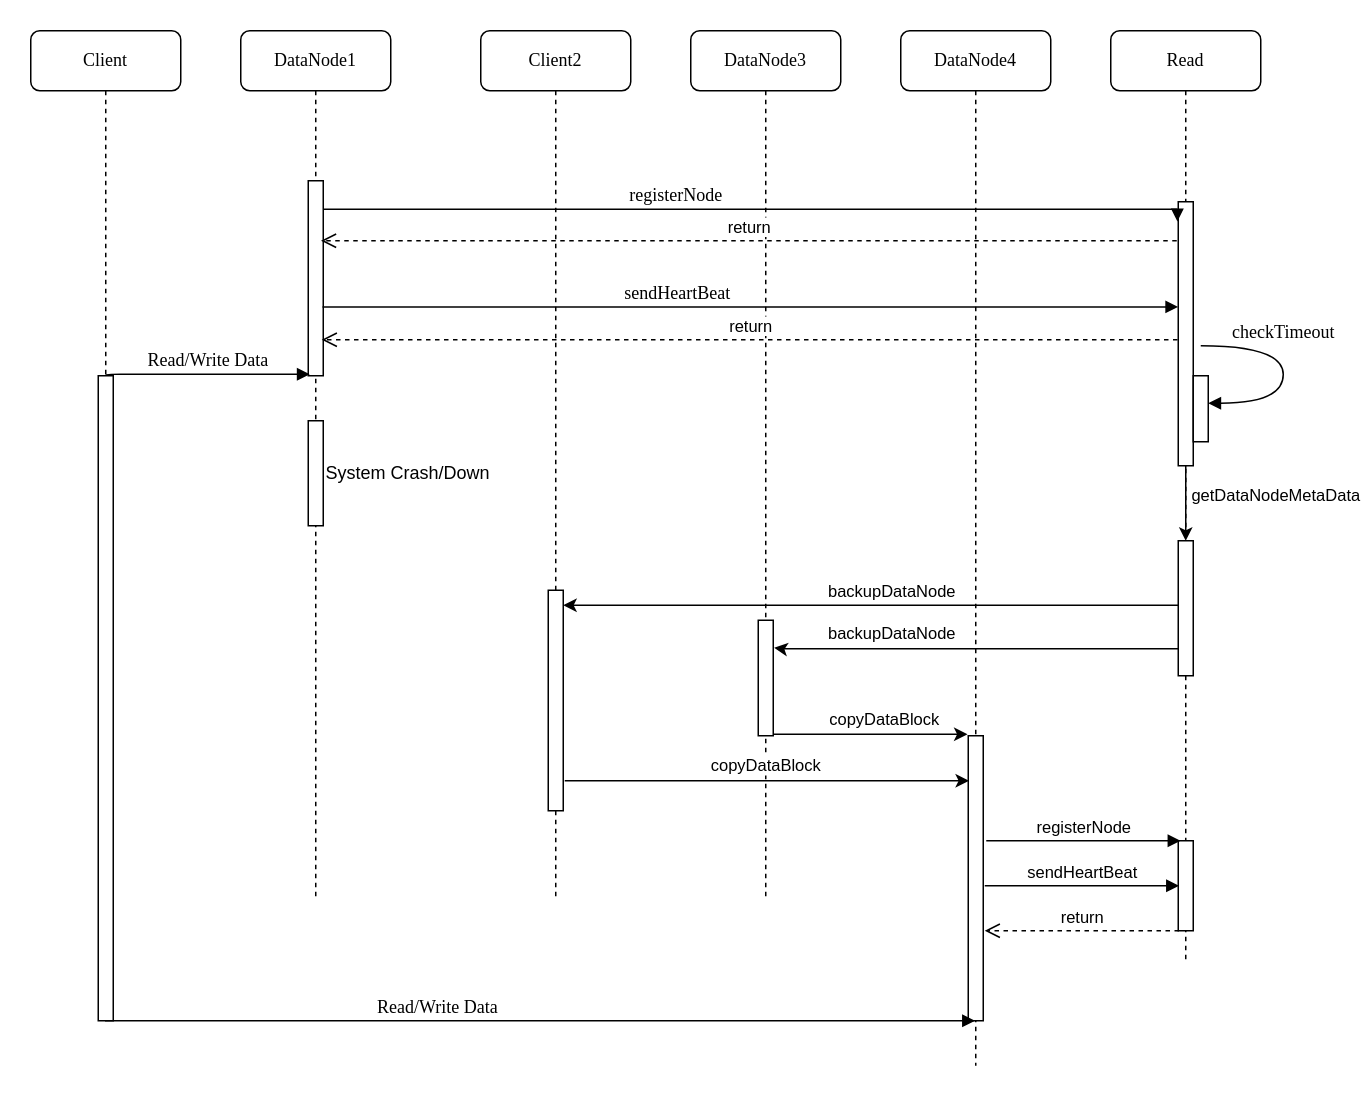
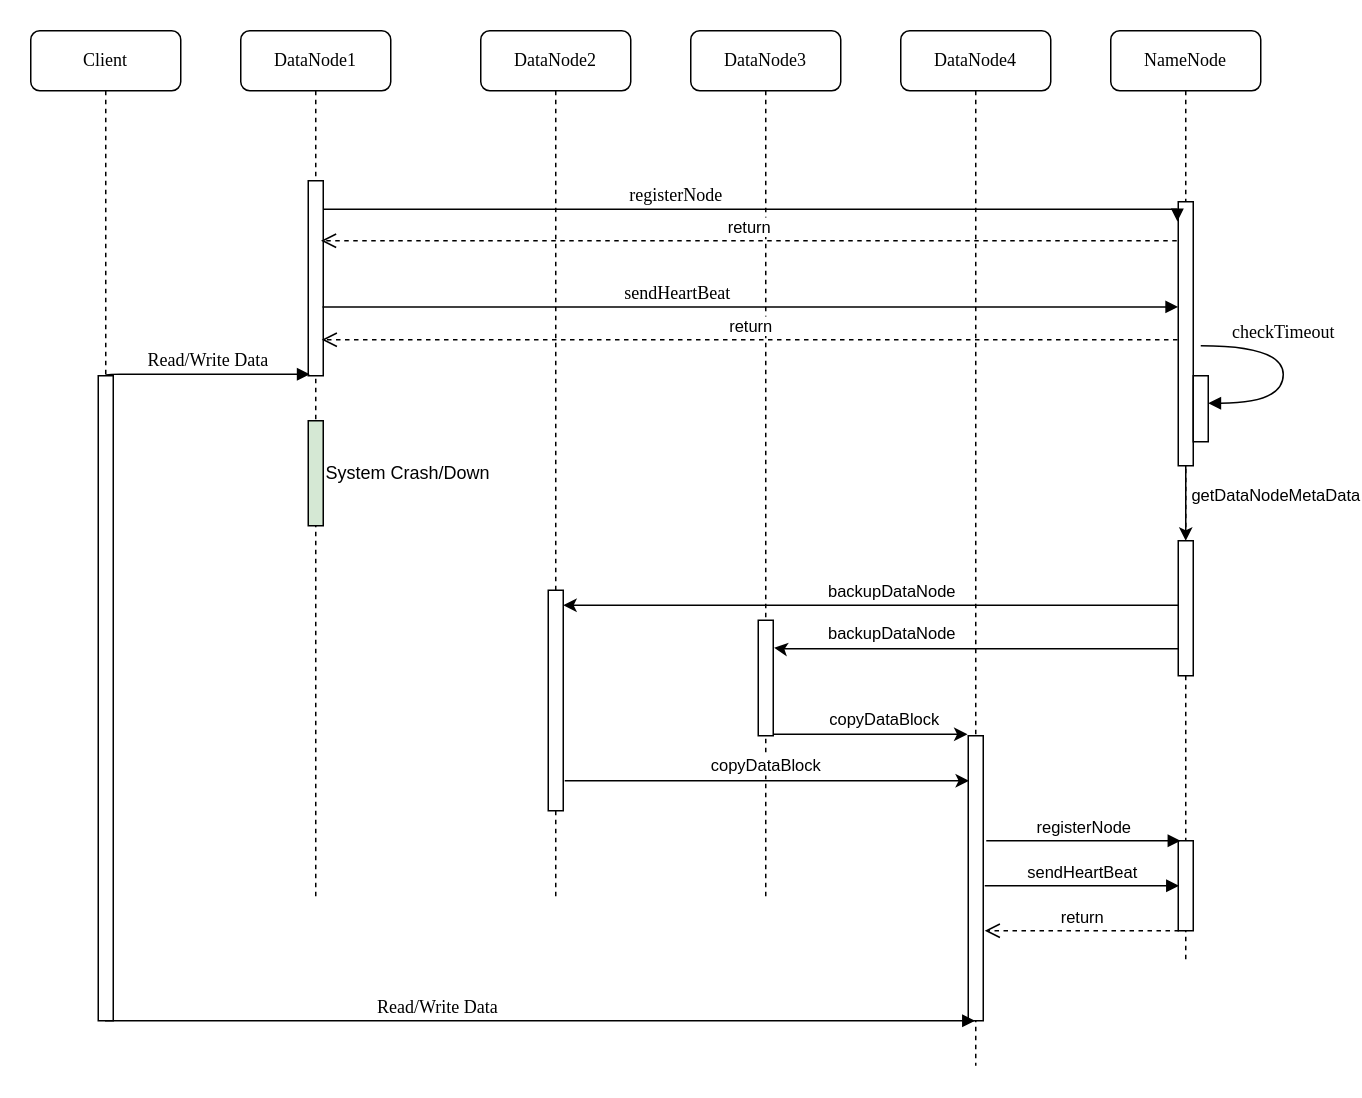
- <mxCell id="5" value="Client2" style="shape=umlLifeline;perimeter=lifelinePerimeter;whiteSpace=wrap;html=1;container=1;collapsible=0;recursiveResize=0;outlineConnect=0;rounded=1;shadow=0;comic=0;labelBackgroundColor=none;strokeWidth=1;fontFamily=Verdana;fontSize=12;align=center;" parent="1" vertex="1"><mxGeometry x="320" y="20" width="100" height="580" as="geometry" /></mxCell>
+ <mxCell id="5" value="DataNode2" style="shape=umlLifeline;perimeter=lifelinePerimeter;whiteSpace=wrap;html=1;container=1;collapsible=0;recursiveResize=0;outlineConnect=0;rounded=1;shadow=0;comic=0;labelBackgroundColor=none;strokeWidth=1;fontFamily=Verdana;fontSize=12;align=center;" parent="1" vertex="1"><mxGeometry x="320" y="20" width="100" height="580" as="geometry" /></mxCell>
- <mxCell id="13" value="Read" style="shape=umlLifeline;perimeter=lifelinePerimeter;whiteSpace=wrap;html=1;container=1;collapsible=0;recursiveResize=0;outlineConnect=0;rounded=1;shadow=0;comic=0;labelBackgroundColor=none;strokeWidth=1;fontFamily=Verdana;fontSize=12;align=center;" parent="1" vertex="1"><mxGeometry x="740" y="20" width="100" height="620" as="geometry" /></mxCell>
+ <mxCell id="13" value="NameNode" style="shape=umlLifeline;perimeter=lifelinePerimeter;whiteSpace=wrap;html=1;container=1;collapsible=0;recursiveResize=0;outlineConnect=0;rounded=1;shadow=0;comic=0;labelBackgroundColor=none;strokeWidth=1;fontFamily=Verdana;fontSize=12;align=center;" parent="1" vertex="1"><mxGeometry x="740" y="20" width="100" height="620" as="geometry" /></mxCell>
- <mxCell id="4" value="System Crash/Down" style="html=1;points=[];perimeter=orthogonalPerimeter;labelPosition=right;verticalLabelPosition=middle;align=left;verticalAlign=middle;" vertex="1" parent="2"><mxGeometry x="45" y="260" width="10" height="70" as="geometry" /></mxCell>
+ <mxCell id="4" value="System Crash/Down" style="html=1;points=[];perimeter=orthogonalPerimeter;labelPosition=right;verticalLabelPosition=middle;align=left;verticalAlign=middle;fillColor=#d5e8d4;" vertex="1" parent="2"><mxGeometry x="45" y="260" width="10" height="70" as="geometry" /></mxCell>
